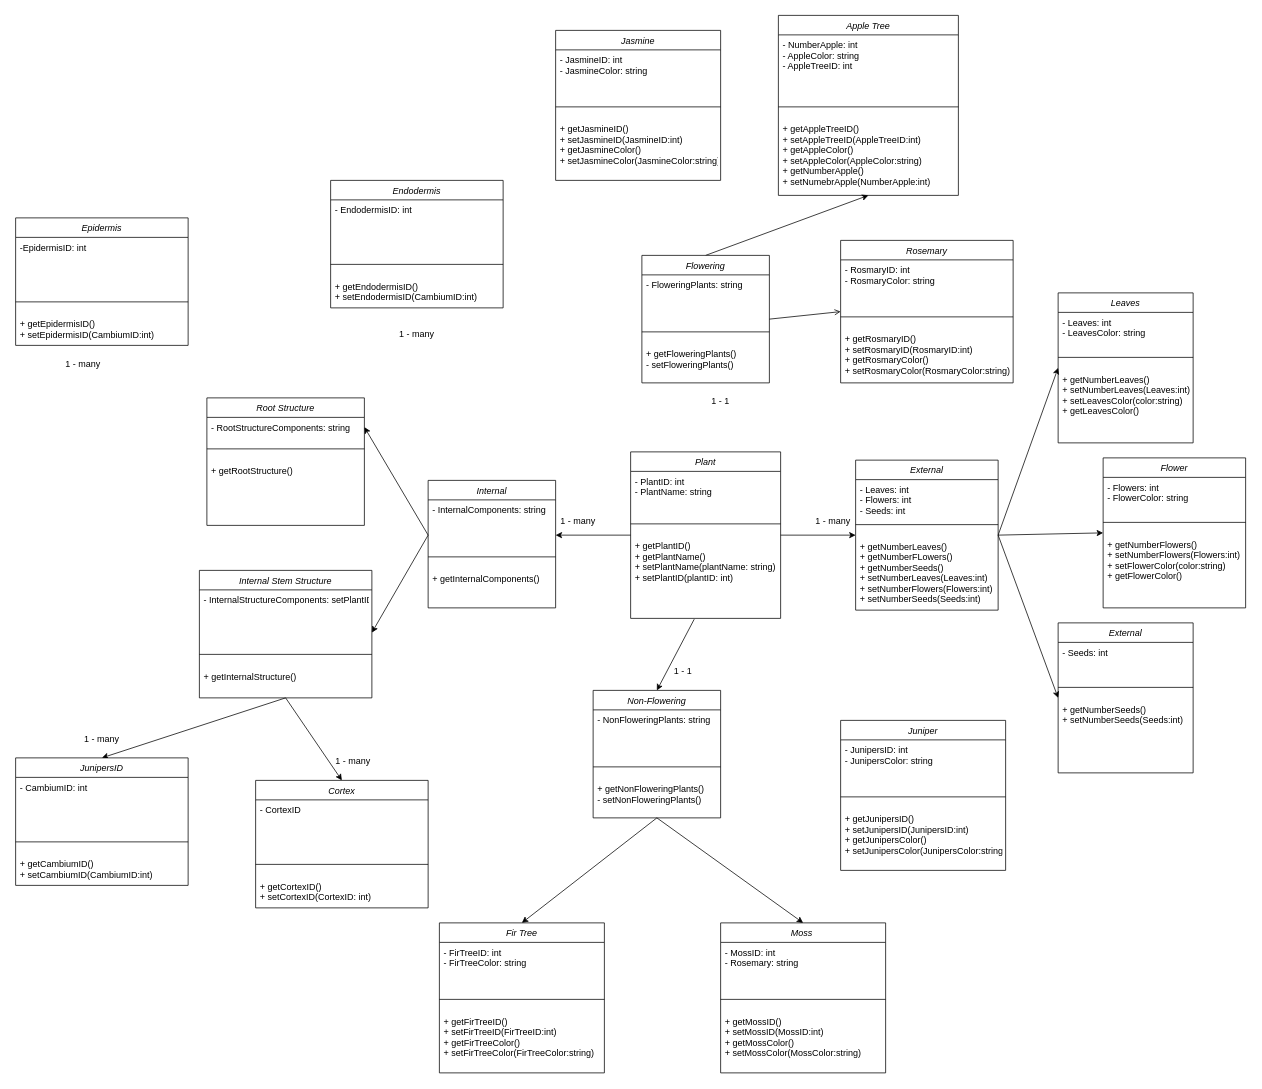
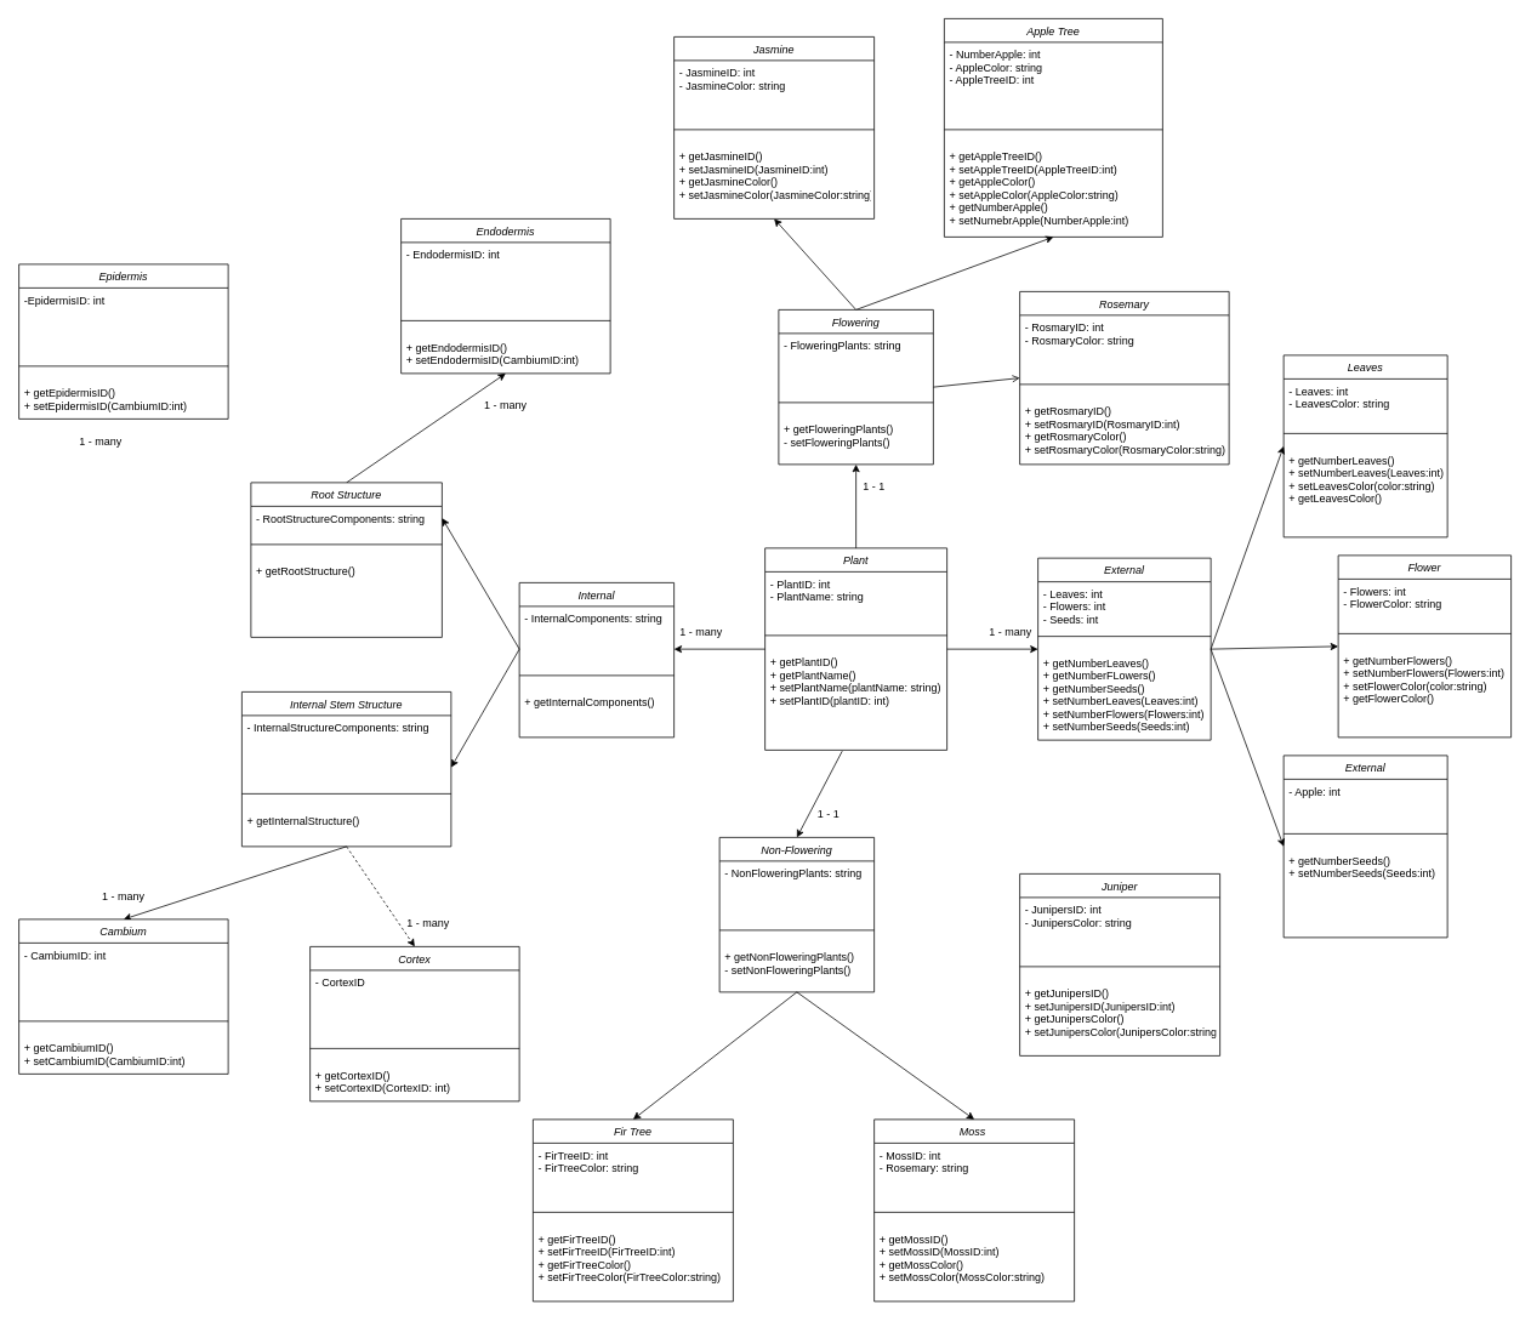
+ <mxCell id="67" style="edgeStyle=none;rounded=0;orthogonalLoop=1;jettySize=auto;html=1;exitX=0.5;exitY=0;exitDx=0;exitDy=0;entryX=0.5;entryY=1;entryDx=0;entryDy=0;" edge="1" parent="1" source="70" target="82"><mxGeometry relative="1" as="geometry" /></mxCell>
+ <mxCell id="21" style="edgeStyle=none;rounded=0;orthogonalLoop=1;jettySize=auto;html=1;exitX=0.5;exitY=0;exitDx=0;exitDy=0;entryX=0.5;entryY=1;entryDx=0;entryDy=0;" edge="1" parent="1" source="22" target="62"><mxGeometry relative="1" as="geometry" /></mxCell>
+ <mxCell id="4" style="edgeStyle=none;rounded=0;orthogonalLoop=1;jettySize=auto;html=1;exitX=0.5;exitY=0;exitDx=0;exitDy=0;entryX=0.5;entryY=1;entryDx=0;entryDy=0;" edge="1" parent="1" source="5" target="70"><mxGeometry relative="1" as="geometry" /></mxCell>
- <mxCell id="29" value="- InternalStructureComponents: setPlantID" style="text;align=left;verticalAlign=top;spacingLeft=4;spacingRight=4;overflow=hidden;rotatable=0;points=[[0,0.5],[1,0.5]];portConstraint=eastwest;" vertex="1" parent="28"><mxGeometry y="26" width="230" height="44" as="geometry" /></mxCell>
+ <mxCell id="29" value="- InternalStructureComponents: string" style="text;align=left;verticalAlign=top;spacingLeft=4;spacingRight=4;overflow=hidden;rotatable=0;points=[[0,0.5],[1,0.5]];portConstraint=eastwest;" vertex="1" parent="28"><mxGeometry y="26" width="230" height="44" as="geometry" /></mxCell>
- <mxCell id="36" value="- Seeds: int" style="text;align=left;verticalAlign=top;spacingLeft=4;spacingRight=4;overflow=hidden;rotatable=0;points=[[0,0.5],[1,0.5]];portConstraint=eastwest;" vertex="1" parent="35"><mxGeometry y="26" width="180" height="44" as="geometry" /></mxCell>
+ <mxCell id="36" value="- Apple: int" style="text;align=left;verticalAlign=top;spacingLeft=4;spacingRight=4;overflow=hidden;rotatable=0;points=[[0,0.5],[1,0.5]];portConstraint=eastwest;" vertex="1" parent="35"><mxGeometry y="26" width="180" height="44" as="geometry" /></mxCell>
- <mxCell id="27" style="edgeStyle=none;rounded=0;orthogonalLoop=1;jettySize=auto;html=1;exitX=0.5;exitY=1;exitDx=0;exitDy=0;entryX=0.5;entryY=0;entryDx=0;entryDy=0;" edge="1" parent="1" source="28" target="47"><mxGeometry relative="1" as="geometry" /></mxCell>
+ <mxCell id="27" style="edgeStyle=none;rounded=0;orthogonalLoop=1;jettySize=auto;html=1;exitX=0.5;exitY=1;exitDx=0;exitDy=0;entryX=0.5;entryY=0;entryDx=0;entryDy=0;dashed=1;" edge="1" parent="1" source="28" target="47"><mxGeometry relative="1" as="geometry" /></mxCell>
- <mxCell id="52" value="JunipersID" style="swimlane;fontStyle=2;align=center;verticalAlign=top;childLayout=stackLayout;horizontal=1;startSize=26;horizontalStack=0;resizeParent=1;resizeLast=0;collapsible=1;marginBottom=0;rounded=0;shadow=0;strokeWidth=1;" vertex="1" parent="1"><mxGeometry x="20" y="1010" width="230" height="170" as="geometry"><mxRectangle x="230" y="140" width="160" height="26" as="alternateBounds" /></mxGeometry></mxCell>
+ <mxCell id="52" value="Cambium" style="swimlane;fontStyle=2;align=center;verticalAlign=top;childLayout=stackLayout;horizontal=1;startSize=26;horizontalStack=0;resizeParent=1;resizeLast=0;collapsible=1;marginBottom=0;rounded=0;shadow=0;strokeWidth=1;" vertex="1" parent="1"><mxGeometry x="20" y="1010" width="230" height="170" as="geometry"><mxRectangle x="230" y="140" width="160" height="26" as="alternateBounds" /></mxGeometry></mxCell>
